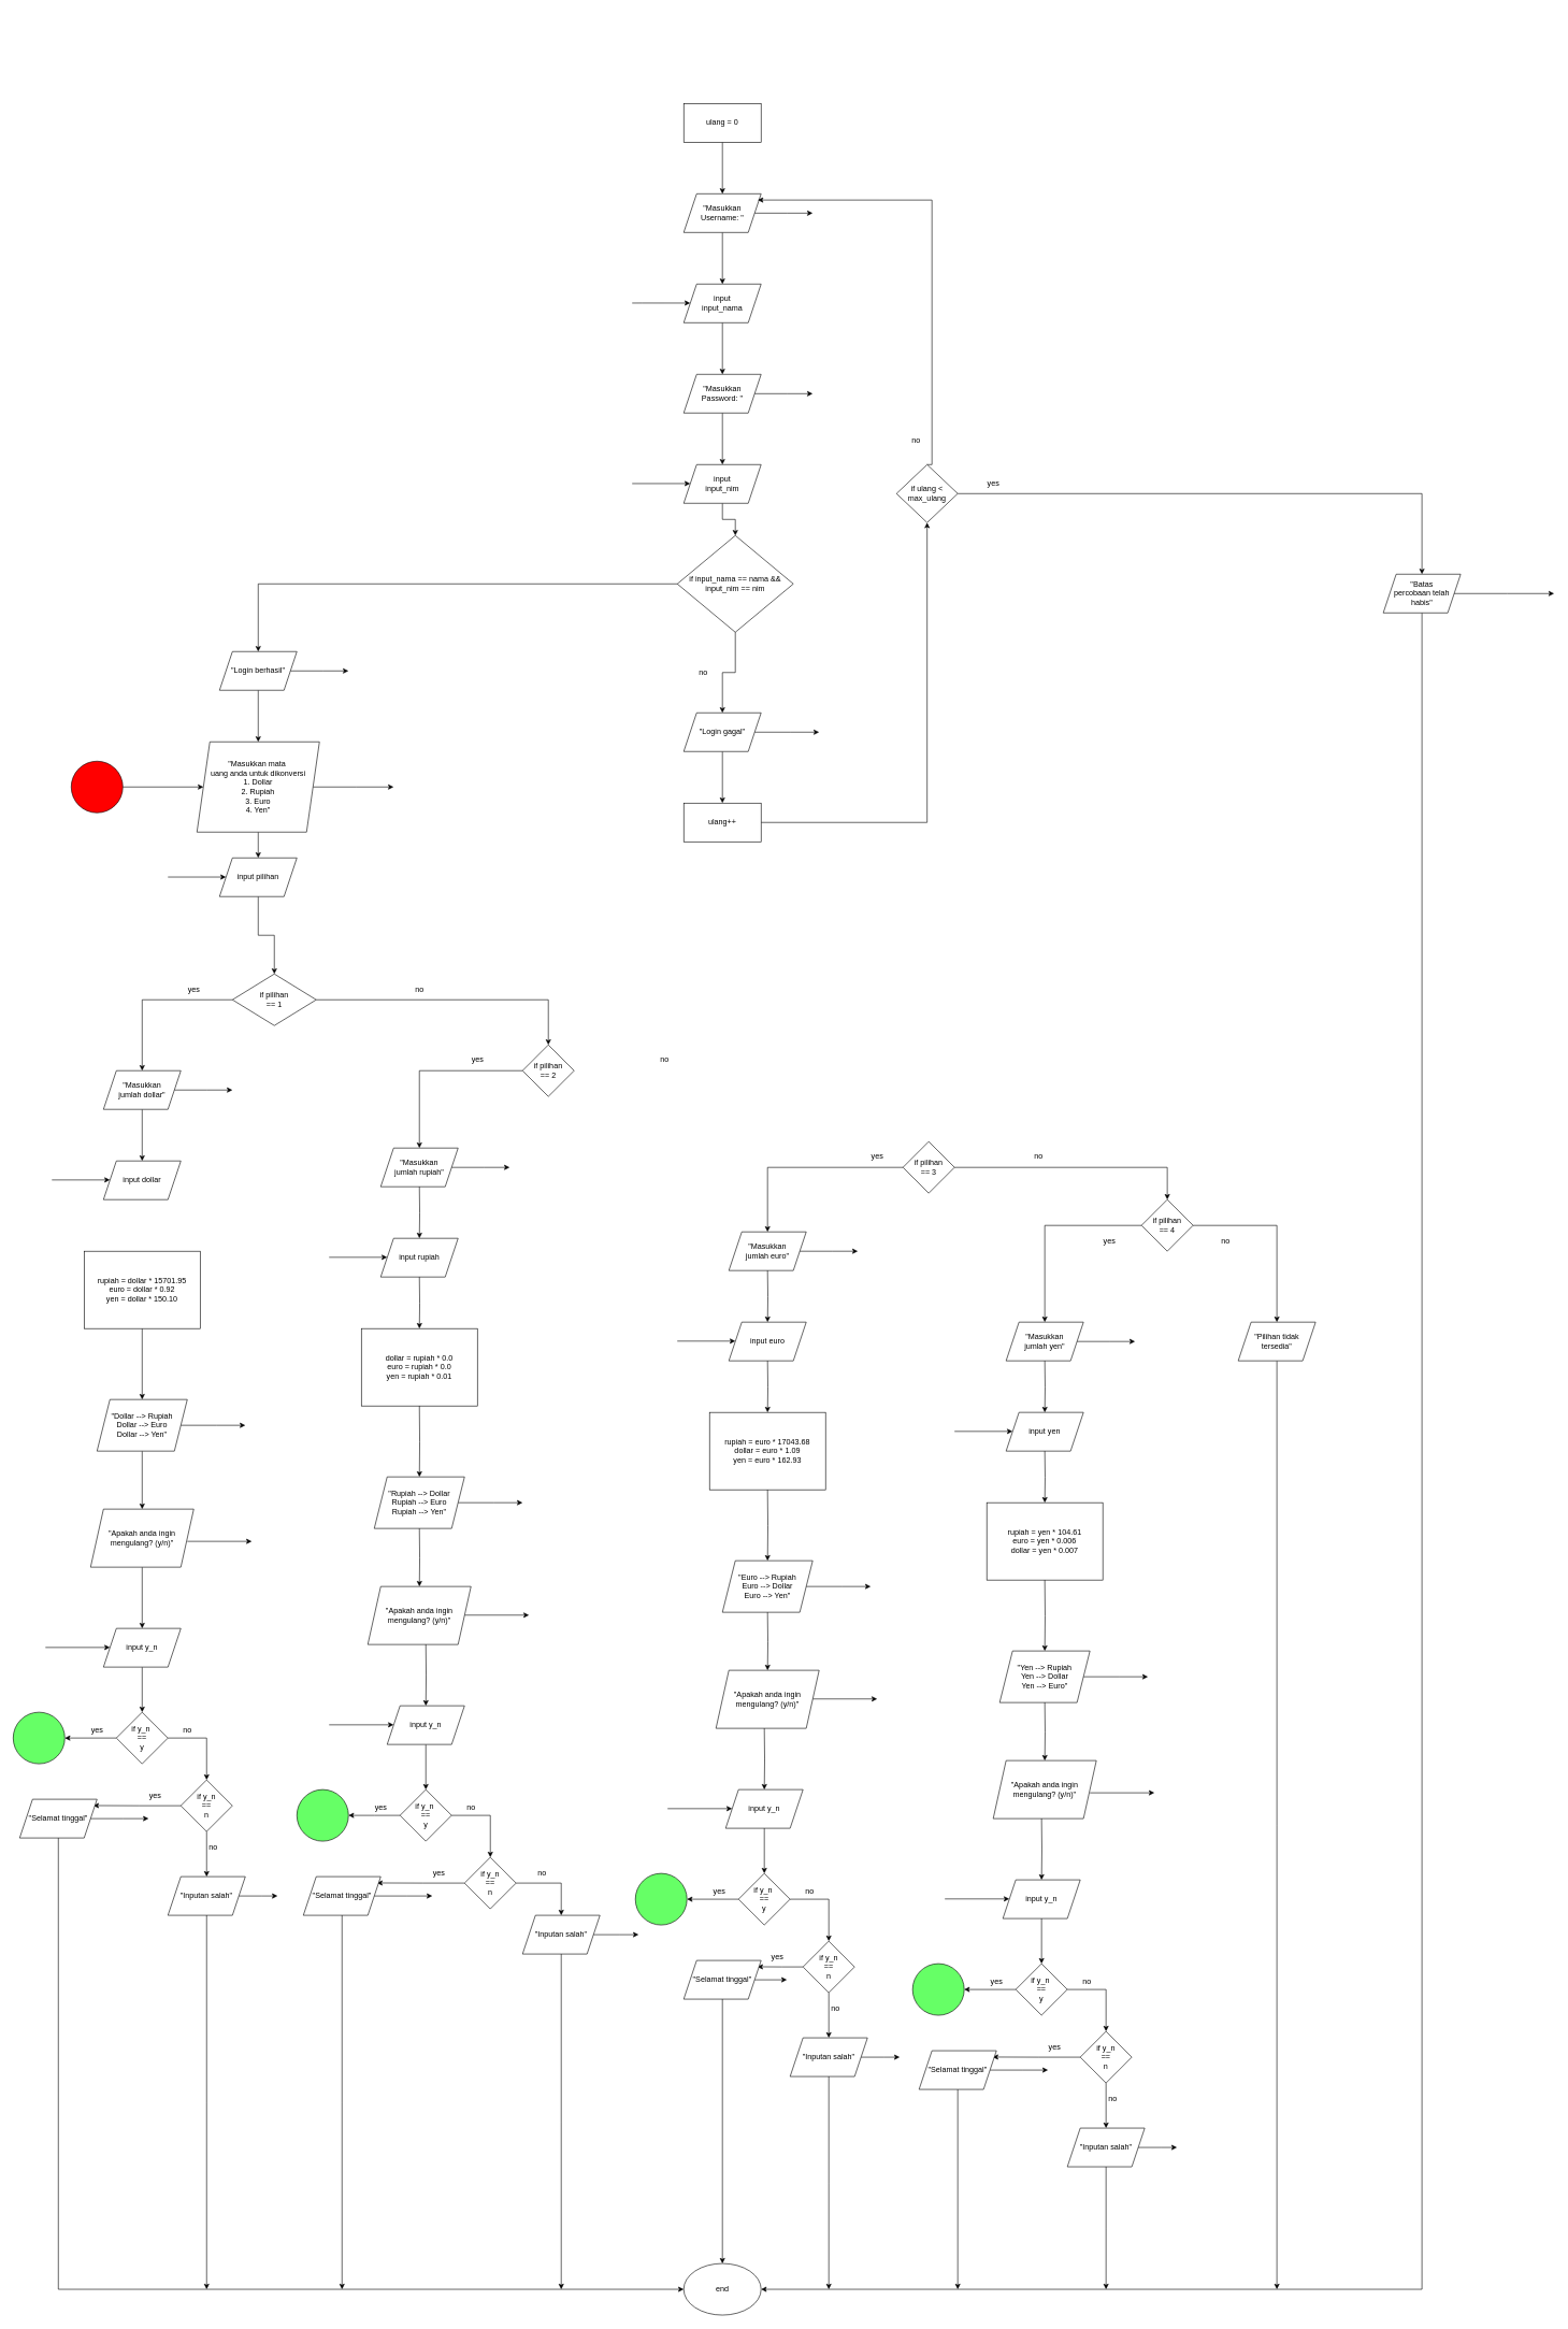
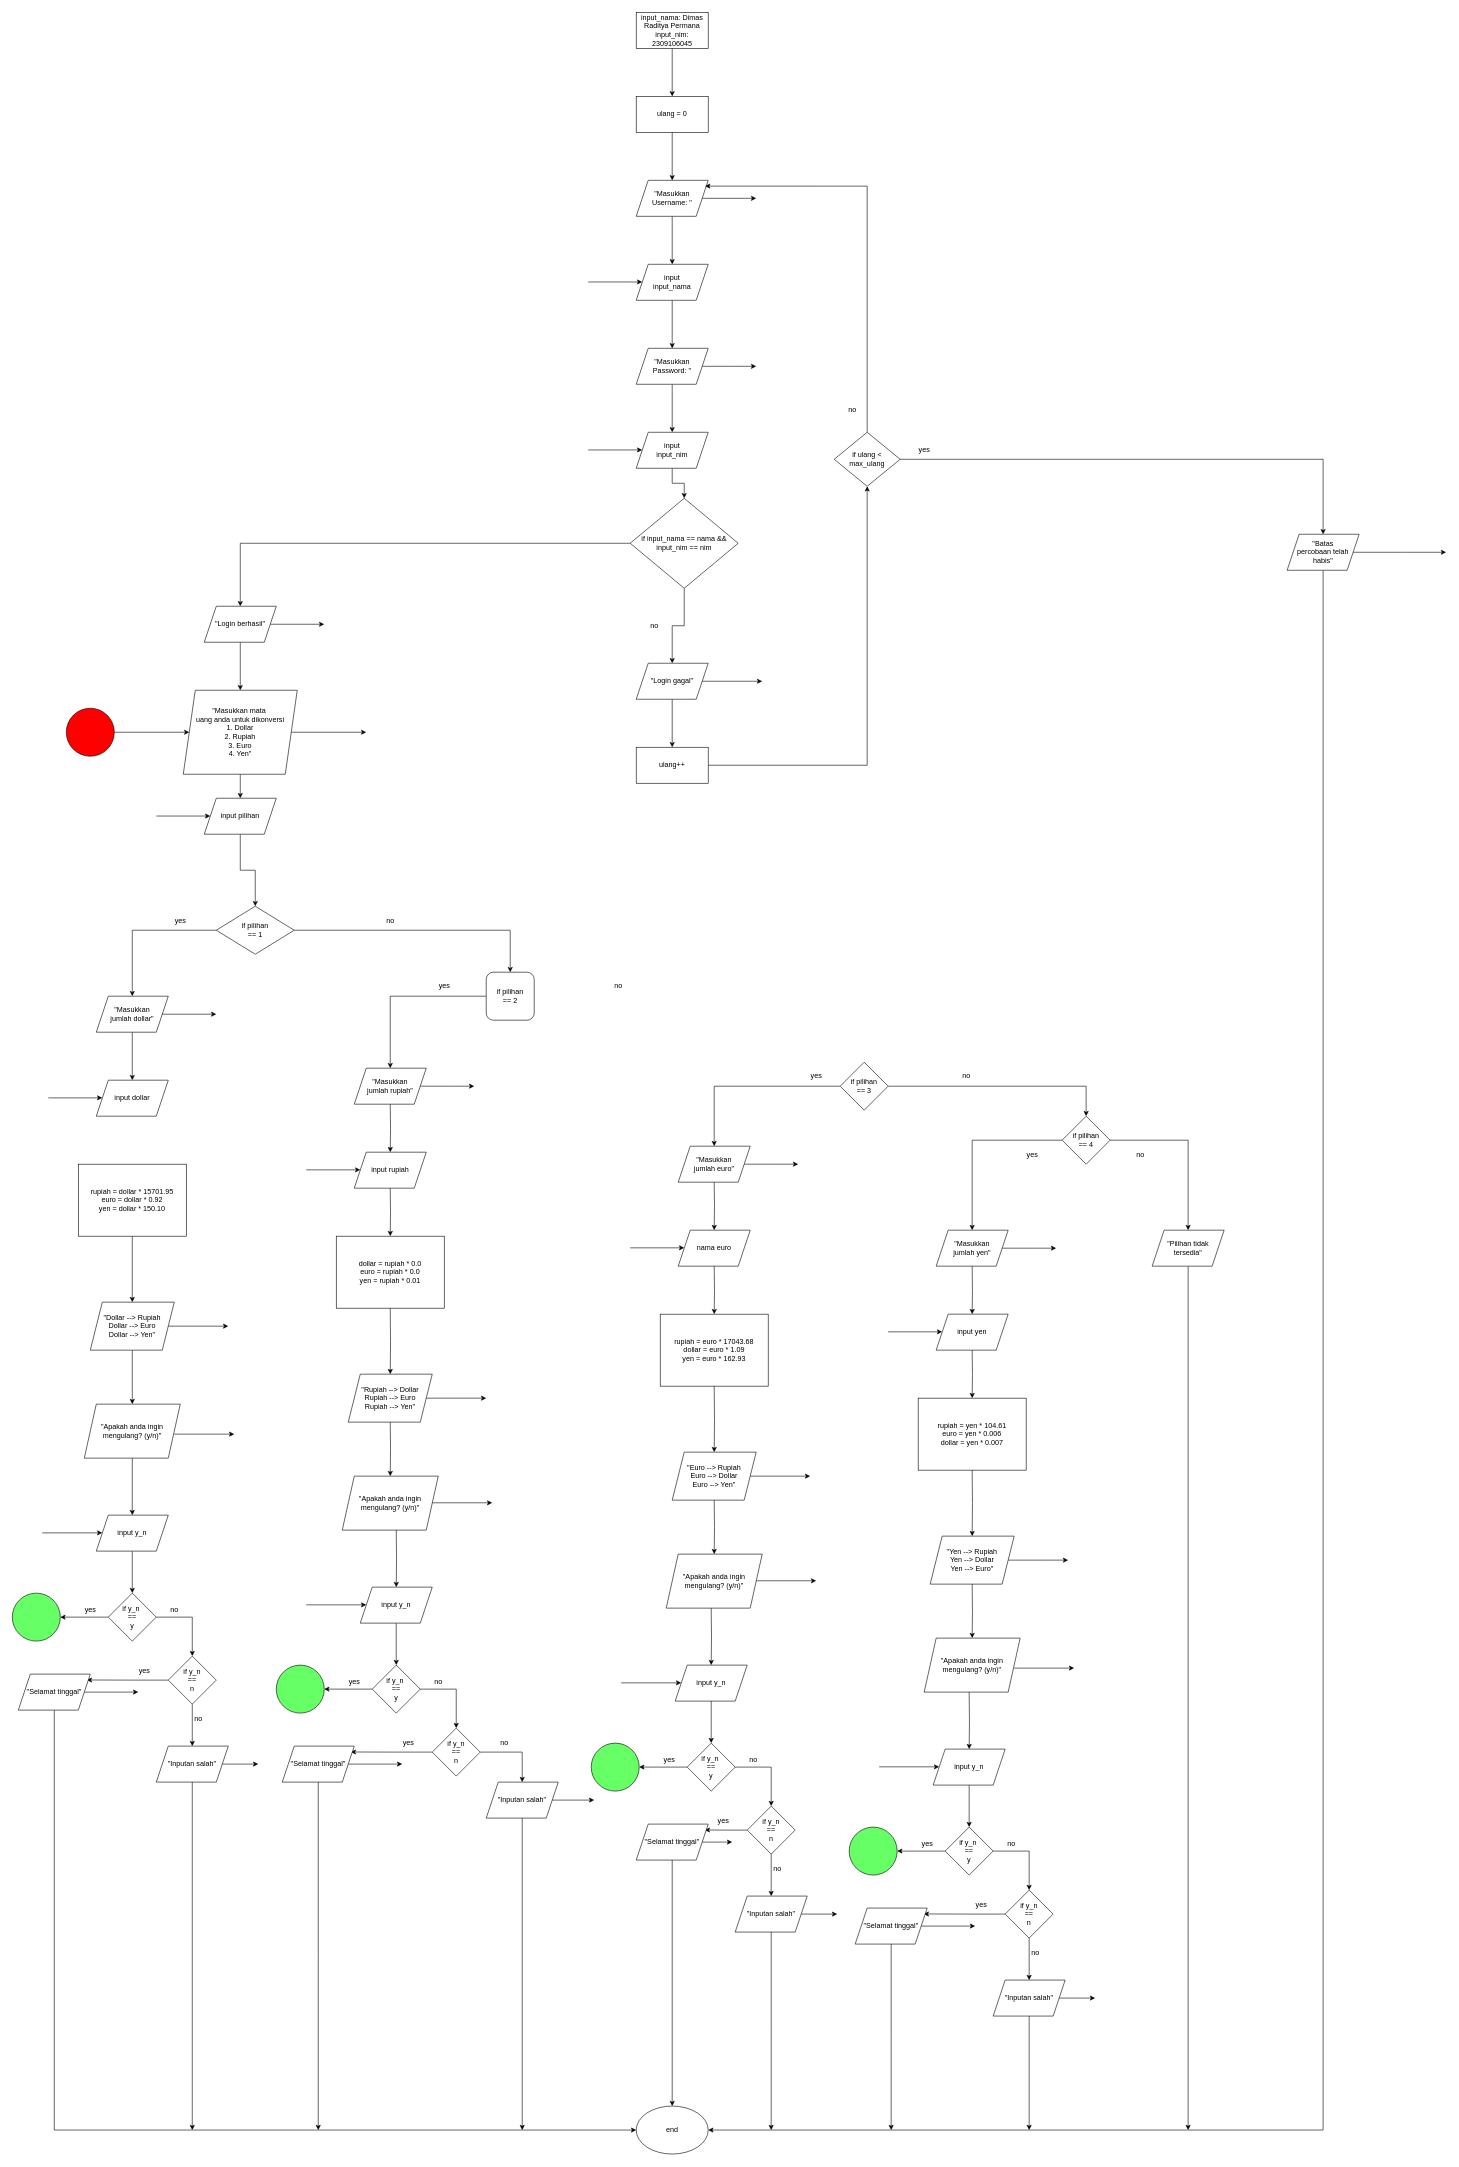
+ <mxCell id="3" value="input_nama: Dimas Raditya Permana&lt;br&gt;input_nim: 2309106045" style="whiteSpace=wrap;html=1;" parent="1" vertex="1"><mxGeometry x="1060" width="120" height="60" as="geometry" y="20" /></mxCell>
+ <mxCell id="2" value="" style="edgeStyle=orthogonalEdgeStyle;rounded=0;orthogonalLoop=1;jettySize=auto;html=1;" parent="1" source="3" target="5" edge="1"><mxGeometry relative="1" as="geometry" /></mxCell>
- <mxCell id="25" value="if ulang &amp;lt; max_ulang" style="rhombus;whiteSpace=wrap;html=1;" parent="1" vertex="1"><mxGeometry x="1390" y="720" width="95" height="90" as="geometry" /></mxCell>
+ <mxCell id="25" value="if ulang &amp;lt; max_ulang" style="rhombus;whiteSpace=wrap;html=1;" parent="1" vertex="1"><mxGeometry x="1390" y="720" width="110" height="90" as="geometry" /></mxCell>
- <mxCell id="49" value="if pilihan&lt;br&gt;== 2" style="rhombus;whiteSpace=wrap;html=1;" parent="1" vertex="1"><mxGeometry x="810" y="1620" width="80" height="80" as="geometry" /></mxCell>
+ <mxCell id="49" value="if pilihan&lt;br&gt;== 2" style="whiteSpace=wrap;html=1;rounded=1;" parent="1" vertex="1"><mxGeometry x="810" y="1620" width="80" height="80" as="geometry" /></mxCell>
- <mxCell id="76" value="input euro" style="shape=parallelogram;perimeter=parallelogramPerimeter;whiteSpace=wrap;html=1;fixedSize=1;" parent="1" vertex="1"><mxGeometry x="1130" y="2050" width="120" height="60" as="geometry" /></mxCell>
+ <mxCell id="76" value="nama euro" style="shape=parallelogram;perimeter=parallelogramPerimeter;whiteSpace=wrap;html=1;fixedSize=1;" parent="1" vertex="1"><mxGeometry x="1130" y="2050" width="120" height="60" as="geometry" /></mxCell>
